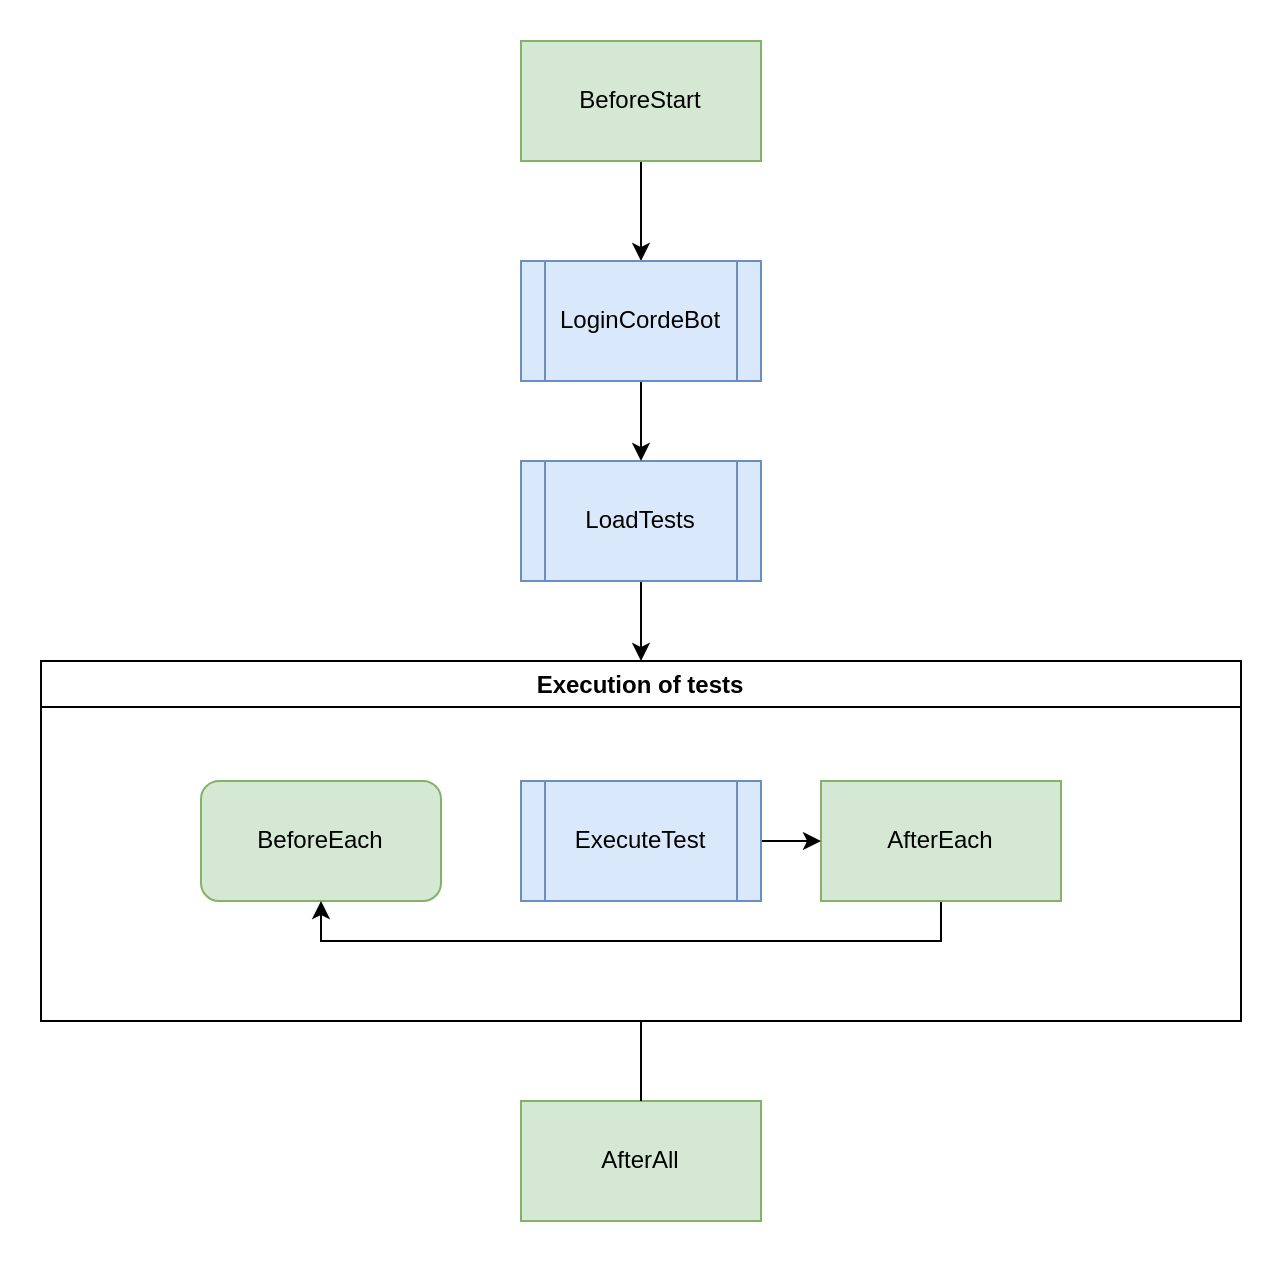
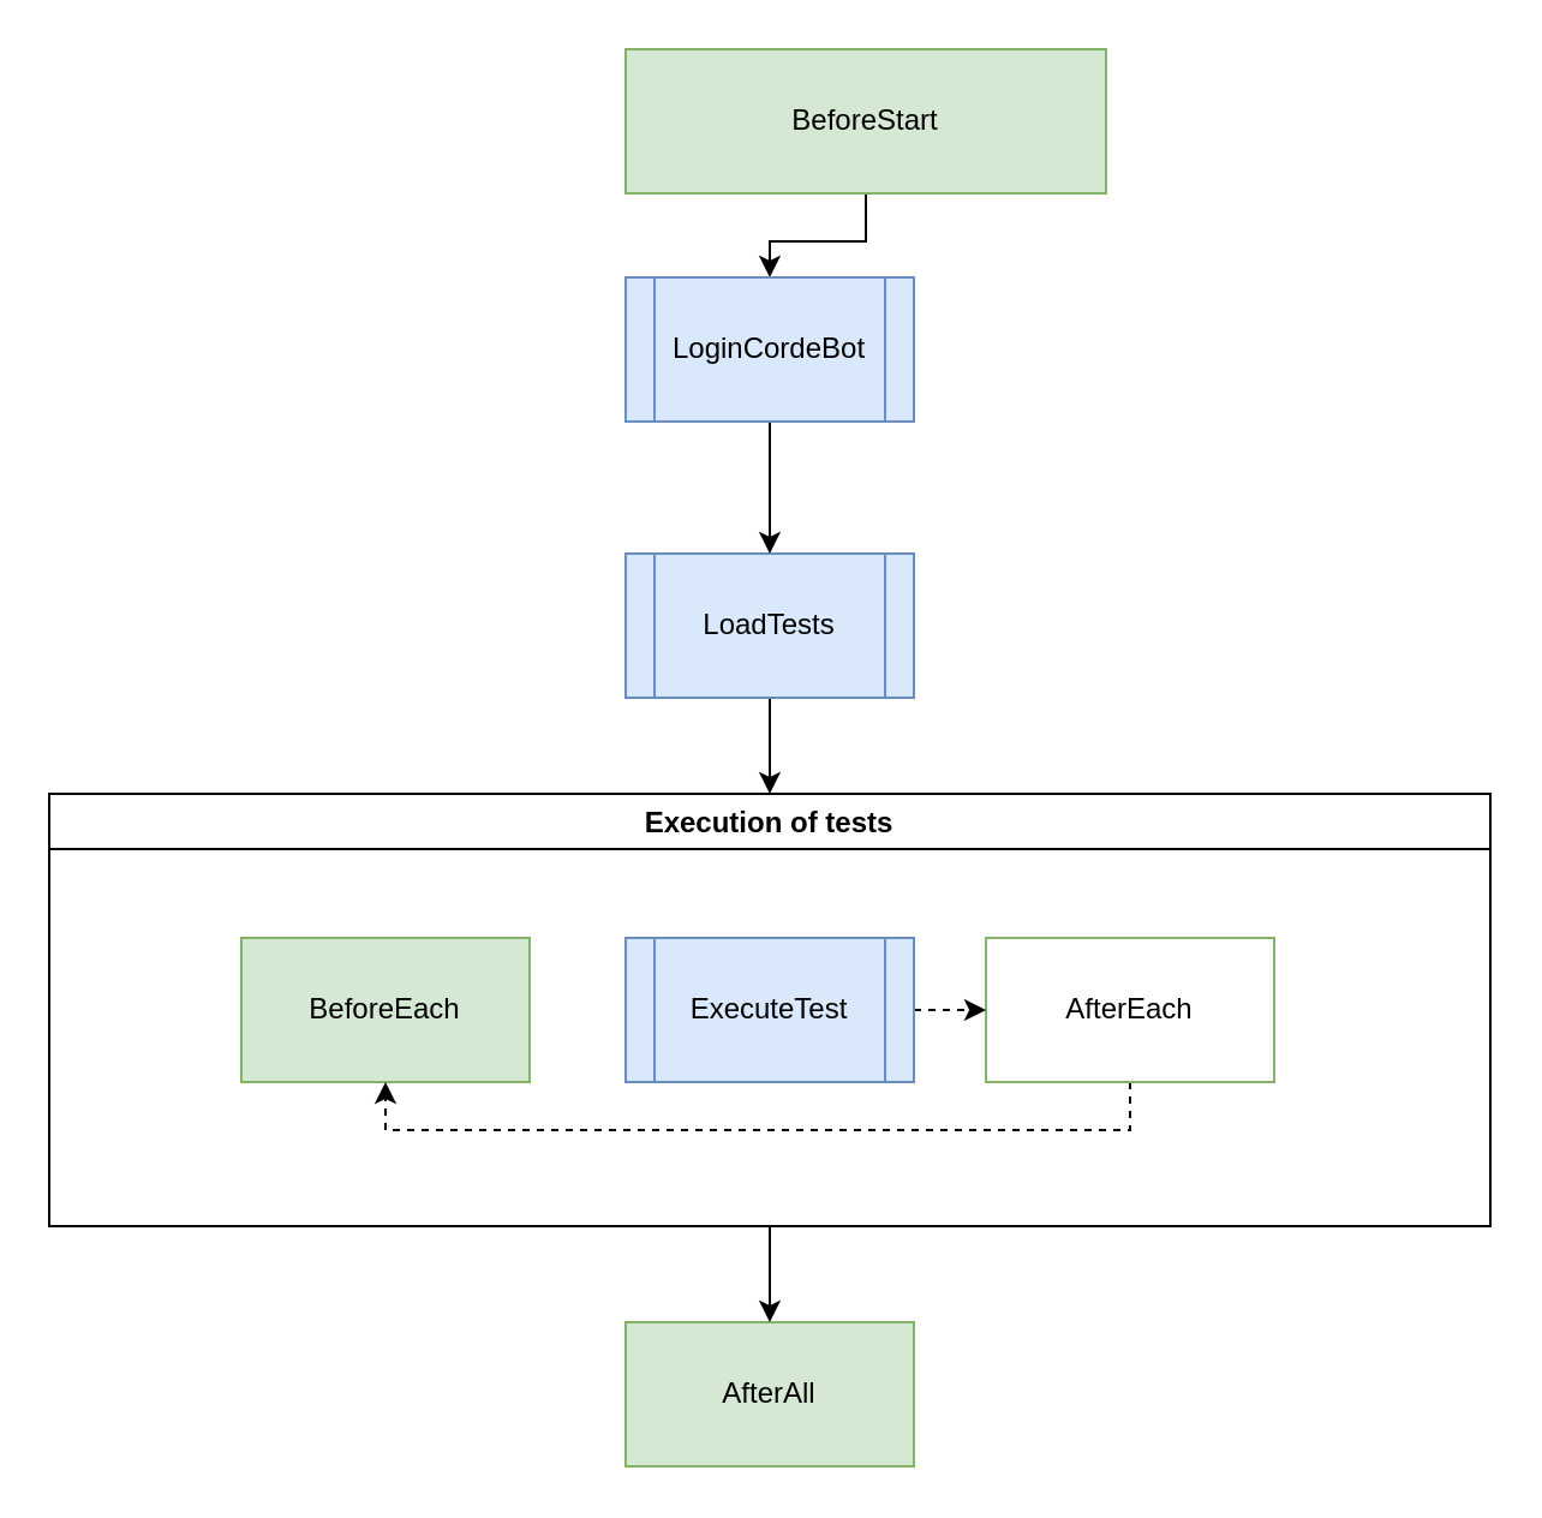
- <mxCell id="3" value="BeforeStart" style="rounded=0;whiteSpace=wrap;html=1;fillColor=#d5e8d4;strokeColor=#82b366;" vertex="1" parent="1"><mxGeometry x="260" y="20" width="120" height="60" as="geometry" /></mxCell>
+ <mxCell id="3" value="BeforeStart" style="rounded=0;whiteSpace=wrap;html=1;fillColor=#d5e8d4;strokeColor=#82b366;" vertex="1" parent="1"><mxGeometry x="260" y="20" width="200" height="60" as="geometry" /></mxCell>
- <mxCell id="15" value="LoginCordeBot" style="shape=process;whiteSpace=wrap;html=1;backgroundOutline=1;fillColor=#dae8fc;strokeColor=#6c8ebf;" vertex="1" parent="1"><mxGeometry x="260" y="130" width="120" height="60" as="geometry" /></mxCell>
+ <mxCell id="15" value="LoginCordeBot" style="shape=process;whiteSpace=wrap;html=1;backgroundOutline=1;fillColor=#dae8fc;strokeColor=#6c8ebf;" vertex="1" parent="1"><mxGeometry x="260" y="115" width="120" height="60" as="geometry" /></mxCell>
- <mxCell id="9" value="BeforeEach" style="whiteSpace=wrap;html=1;fillColor=#d5e8d4;strokeColor=#82b366;rounded=1;" vertex="1" parent="8"><mxGeometry x="80" y="60" width="120" height="60" as="geometry" /></mxCell>
+ <mxCell id="9" value="BeforeEach" style="rounded=0;whiteSpace=wrap;html=1;fillColor=#d5e8d4;strokeColor=#82b366;" vertex="1" parent="8"><mxGeometry x="80" y="60" width="120" height="60" as="geometry" /></mxCell>
- <mxCell id="12" style="edgeStyle=orthogonalEdgeStyle;rounded=0;orthogonalLoop=1;jettySize=auto;html=1;exitX=1;exitY=0.5;exitDx=0;exitDy=0;entryX=0;entryY=0.5;entryDx=0;entryDy=0;" edge="1" parent="8" source="13" target="11"><mxGeometry relative="1" as="geometry" /></mxCell>
+ <mxCell id="12" style="edgeStyle=orthogonalEdgeStyle;rounded=0;orthogonalLoop=1;jettySize=auto;html=1;exitX=1;exitY=0.5;exitDx=0;exitDy=0;entryX=0;entryY=0.5;entryDx=0;entryDy=0;dashed=1;" edge="1" parent="8" source="13" target="11"><mxGeometry relative="1" as="geometry" /></mxCell>
- <mxCell id="11" value="AfterEach" style="rounded=0;whiteSpace=wrap;html=1;fillColor=#d5e8d4;strokeColor=#82b366;" vertex="1" parent="8"><mxGeometry x="390" y="60" width="120" height="60" as="geometry" /></mxCell>
+ <mxCell id="11" value="AfterEach" style="rounded=0;whiteSpace=wrap;html=1;fillColor=#ffffff;strokeColor=#82b366;" vertex="1" parent="8"><mxGeometry x="390" y="60" width="120" height="60" as="geometry" /></mxCell>
- <mxCell id="10" style="edgeStyle=orthogonalEdgeStyle;rounded=0;orthogonalLoop=1;jettySize=auto;html=1;exitX=0.5;exitY=1;exitDx=0;exitDy=0;entryX=0.5;entryY=1;entryDx=0;entryDy=0;" edge="1" parent="8" source="11" target="9"><mxGeometry relative="1" as="geometry" /></mxCell>
+ <mxCell id="10" style="edgeStyle=orthogonalEdgeStyle;rounded=0;orthogonalLoop=1;jettySize=auto;html=1;exitX=0.5;exitY=1;exitDx=0;exitDy=0;entryX=0.5;entryY=1;entryDx=0;entryDy=0;dashed=1;" edge="1" parent="8" source="11" target="9"><mxGeometry relative="1" as="geometry" /></mxCell>
- <mxCell id="7" style="edgeStyle=orthogonalEdgeStyle;rounded=0;orthogonalLoop=1;jettySize=auto;html=1;exitX=0.5;exitY=1;exitDx=0;exitDy=0;entryX=0.5;entryY=0;entryDx=0;entryDy=0;endArrow=none;" edge="1" parent="1" source="8" target="4"><mxGeometry relative="1" as="geometry" /></mxCell>
+ <mxCell id="7" style="edgeStyle=orthogonalEdgeStyle;rounded=0;orthogonalLoop=1;jettySize=auto;html=1;exitX=0.5;exitY=1;exitDx=0;exitDy=0;entryX=0.5;entryY=0;entryDx=0;entryDy=0;" edge="1" parent="1" source="8" target="4"><mxGeometry relative="1" as="geometry" /></mxCell>
